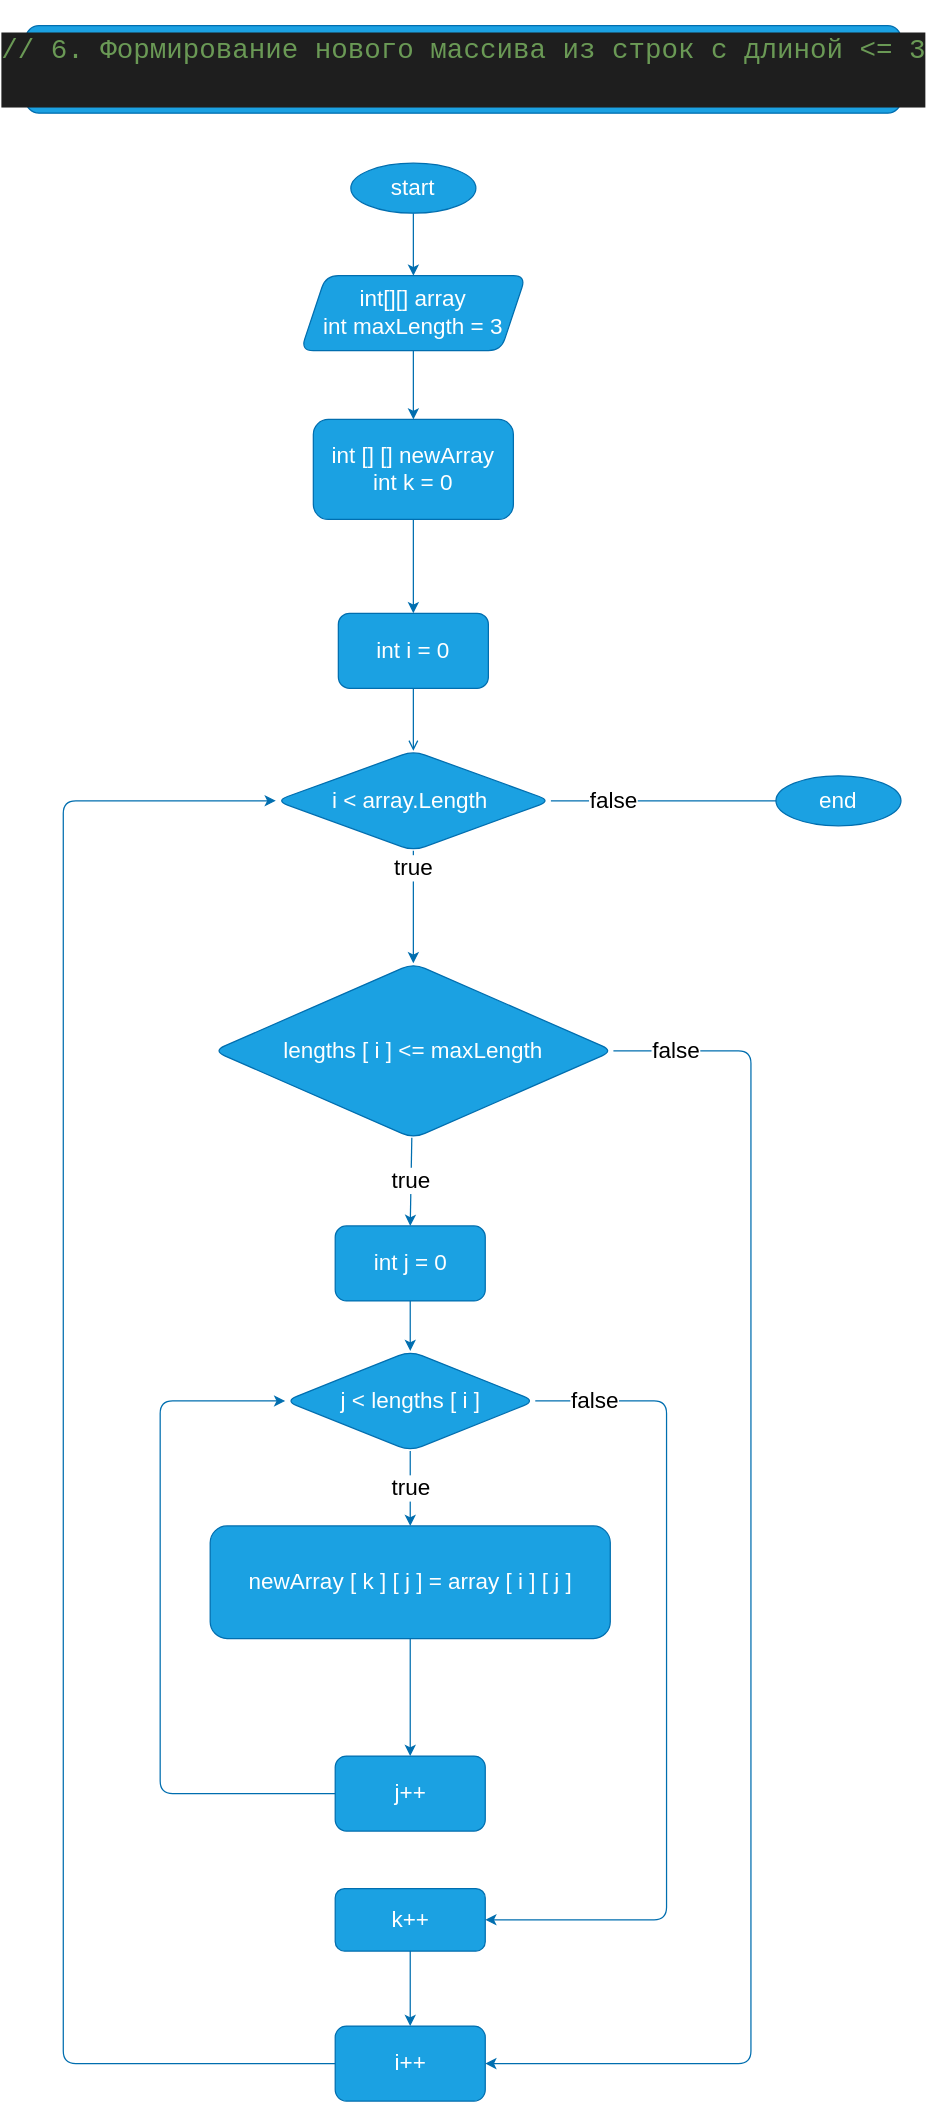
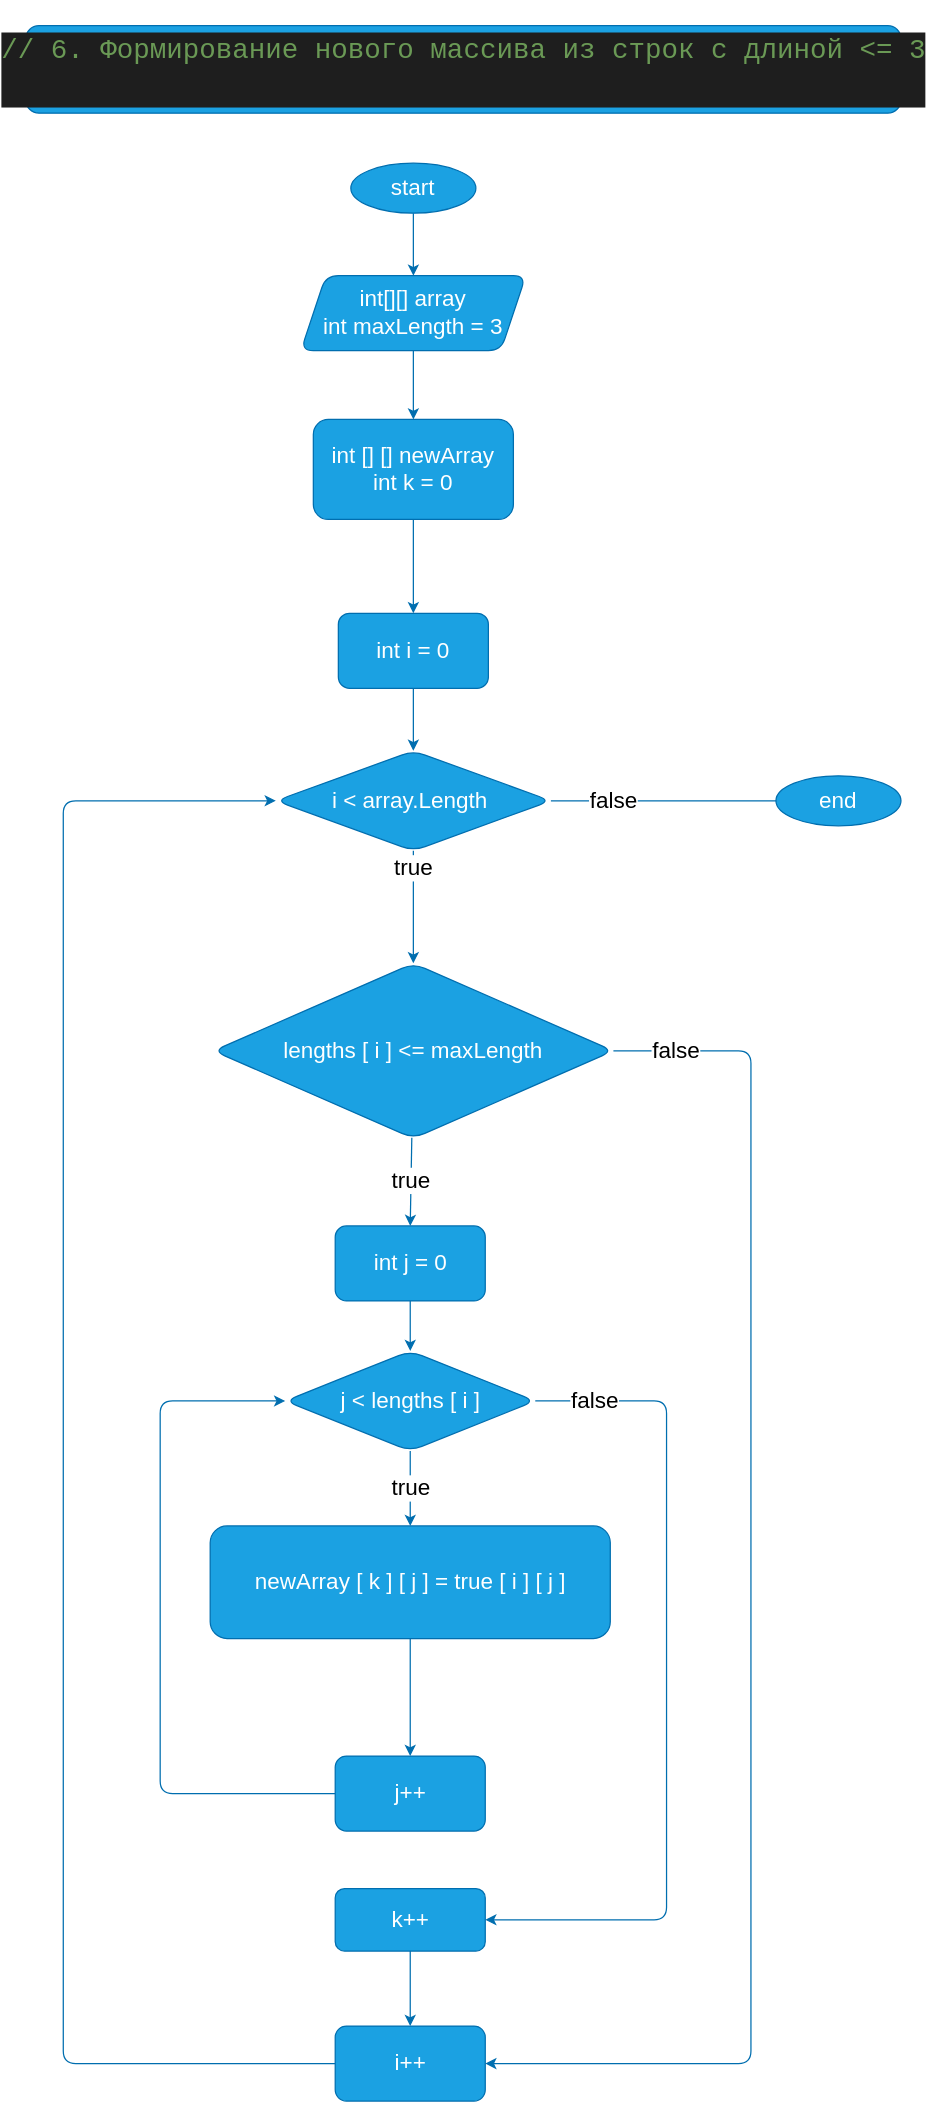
- <mxCell id="29" value="" style="edgeStyle=none;html=1;fontSize=18;fillColor=#1ba1e2;strokeColor=#006EAF;endArrow=open;" edge="1" parent="1" source="30" target="8"><mxGeometry relative="1" as="geometry" /></mxCell>
+ <mxCell id="29" value="" style="edgeStyle=none;html=1;fontSize=18;fillColor=#1ba1e2;strokeColor=#006EAF;" edge="1" parent="1" source="30" target="8"><mxGeometry relative="1" as="geometry" /></mxCell>
- <mxCell id="10" value="&lt;font style=&quot;font-size: 18px;&quot;&gt;newArray [ k ] [ j ] = array [ i ] [ j ]&lt;/font&gt;" style="whiteSpace=wrap;html=1;rounded=1;fillColor=#1ba1e2;fontColor=#ffffff;strokeColor=#006EAF;" vertex="1" parent="1"><mxGeometry x="167.5" y="1220" width="320" height="90" as="geometry" /></mxCell>
+ <mxCell id="10" value="&lt;font style=&quot;font-size: 18px;&quot;&gt;newArray [ k ] [ j ] = true [ i ] [ j ]&lt;/font&gt;" style="whiteSpace=wrap;html=1;rounded=1;fillColor=#1ba1e2;fontColor=#ffffff;strokeColor=#006EAF;" vertex="1" parent="1"><mxGeometry x="167.5" y="1220" width="320" height="90" as="geometry" /></mxCell>
